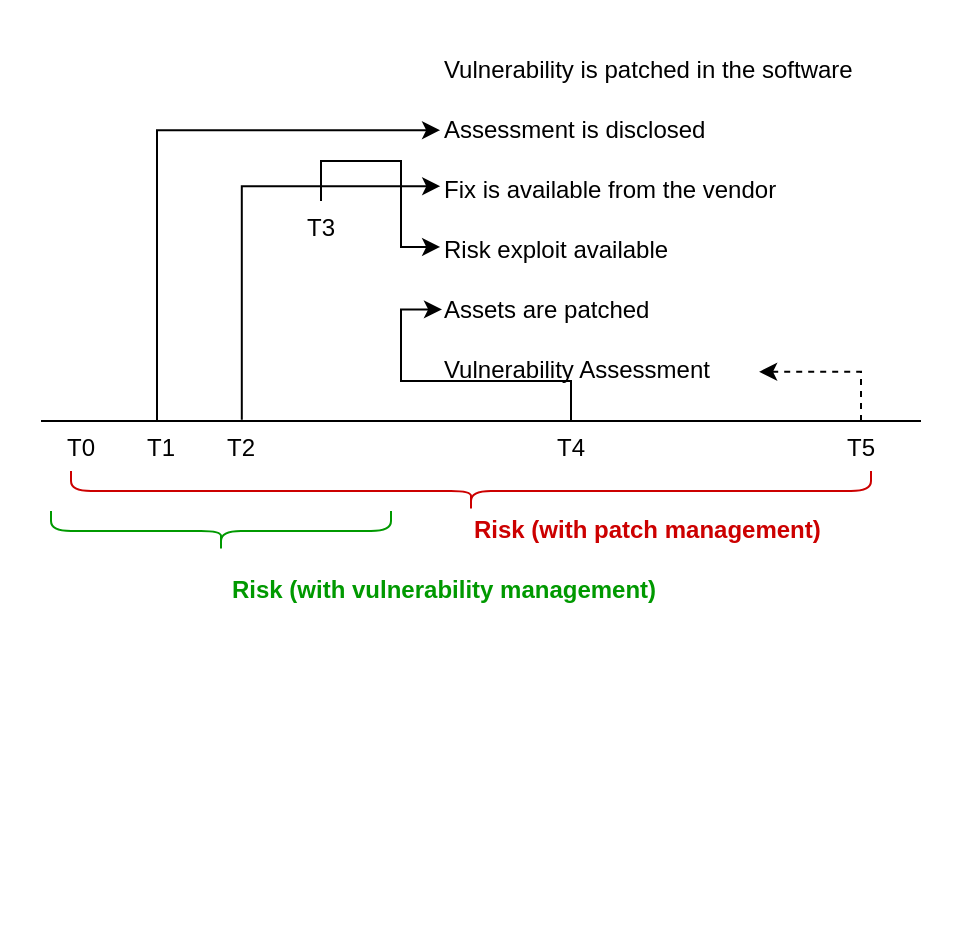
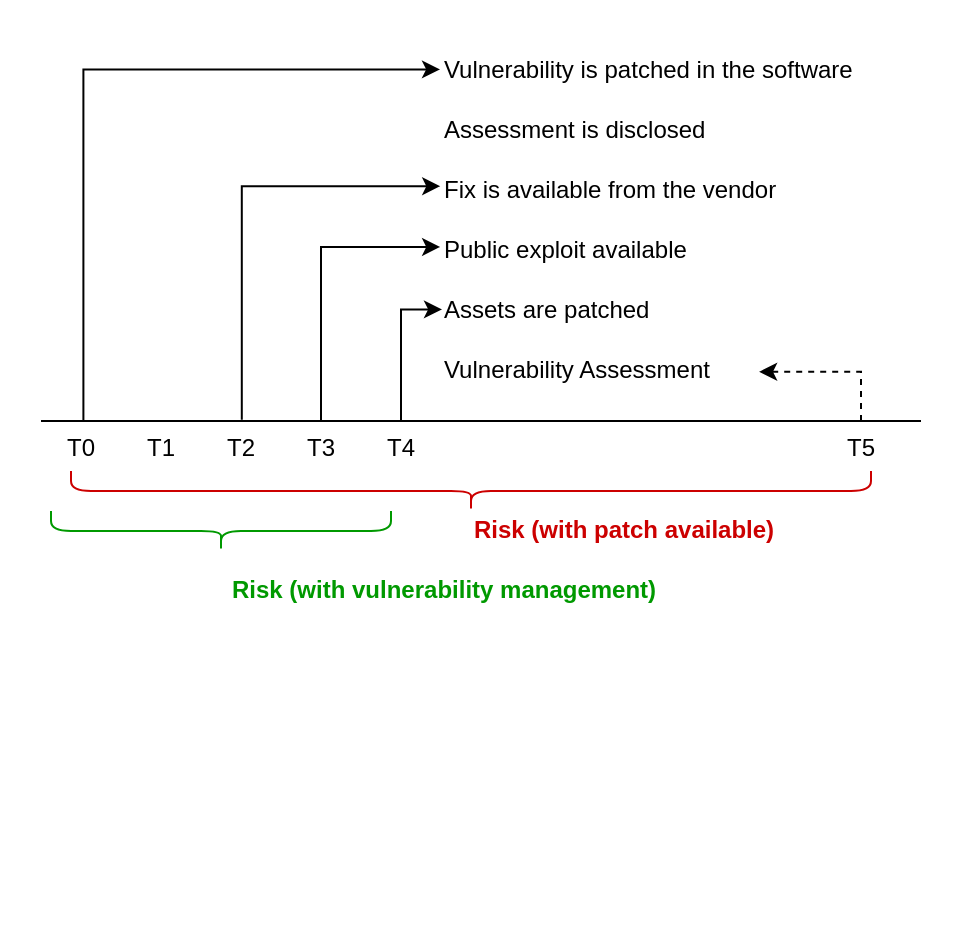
+ <mxCell id="3" style="edgeStyle=orthogonalEdgeStyle;rounded=0;orthogonalLoop=1;jettySize=auto;html=1;entryX=-0.002;entryY=0.473;entryDx=0;entryDy=0;entryPerimeter=0;fontSize=12;exitX=0.53;exitY=0.007;exitDx=0;exitDy=0;exitPerimeter=0;" edge="1" parent="1" source="4" target="19"><mxGeometry relative="1" as="geometry" /></mxCell>
- <mxCell id="5" style="edgeStyle=orthogonalEdgeStyle;rounded=0;orthogonalLoop=1;jettySize=auto;html=1;entryX=-0.003;entryY=0.487;entryDx=0;entryDy=0;entryPerimeter=0;fontSize=12;exitX=0.45;exitY=0.007;exitDx=0;exitDy=0;exitPerimeter=0;" edge="1" parent="1" source="6" target="15"><mxGeometry relative="1" as="geometry" /></mxCell>
- <mxCell id="10" value="T3" style="text;html=1;align=center;verticalAlign=top;resizable=0;points=[];autosize=1;strokeColor=none;fillColor=none;fontSize=12;" vertex="1" parent="1"><mxGeometry x="140" y="100" width="40" height="30" as="geometry" /></mxCell>
+ <mxCell id="10" value="T3" style="text;html=1;align=center;verticalAlign=top;resizable=0;points=[];autosize=1;strokeColor=none;fillColor=none;fontSize=12;" vertex="1" parent="1"><mxGeometry x="140" y="210" width="40" height="30" as="geometry" /></mxCell>
- <mxCell id="17" value="Risk exploit available" style="text;html=1;align=left;verticalAlign=middle;resizable=0;points=[];autosize=1;strokeColor=none;fillColor=none;fontSize=12;" vertex="1" parent="1"><mxGeometry x="220" y="110" width="140" height="30" as="geometry" /></mxCell>
+ <mxCell id="17" value="Public exploit available" style="text;html=1;align=left;verticalAlign=middle;resizable=0;points=[];autosize=1;strokeColor=none;fillColor=none;fontSize=12;" vertex="1" parent="1"><mxGeometry x="220" y="110" width="140" height="30" as="geometry" /></mxCell>
- <mxCell id="12" value="T4" style="text;html=1;align=center;verticalAlign=top;resizable=0;points=[];autosize=1;strokeColor=none;fillColor=none;fontSize=12;" vertex="1" parent="1"><mxGeometry x="265" y="210" width="40" height="30" as="geometry" /></mxCell>
+ <mxCell id="12" value="T4" style="text;html=1;align=center;verticalAlign=top;resizable=0;points=[];autosize=1;strokeColor=none;fillColor=none;fontSize=12;" vertex="1" parent="1"><mxGeometry x="180" y="210" width="40" height="30" as="geometry" /></mxCell>
- <mxCell id="22" value="Risk (with patch management)" style="text;html=1;align=left;verticalAlign=middle;resizable=0;points=[];autosize=1;strokeColor=none;fillColor=none;fontSize=12;fontColor=#CC0000;fontStyle=1" vertex="1" parent="1"><mxGeometry x="235" y="250" width="200" height="30" as="geometry" /></mxCell>
+ <mxCell id="22" value="Risk (with patch available)" style="text;html=1;align=left;verticalAlign=middle;resizable=0;points=[];autosize=1;strokeColor=none;fillColor=none;fontSize=12;fontColor=#CC0000;fontStyle=1" vertex="1" parent="1"><mxGeometry x="235" y="250" width="200" height="30" as="geometry" /></mxCell>
